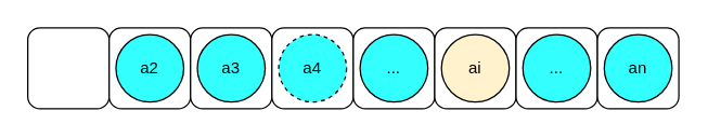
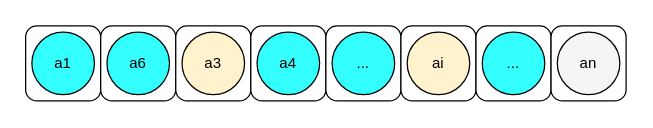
+ <mxCell id="10" value="a1" style="ellipse;whiteSpace=wrap;html=1;aspect=fixed;fillColor=#33FFFF;" vertex="1" parent="1"><mxGeometry x="25" y="25" width="50" height="50" as="geometry" /></mxCell>
- <mxCell id="11" value="a2" style="ellipse;whiteSpace=wrap;html=1;aspect=fixed;fillColor=#33FFFF;" vertex="1" parent="1"><mxGeometry x="85" y="25" width="50" height="50" as="geometry" /></mxCell>
+ <mxCell id="11" value="a6" style="ellipse;whiteSpace=wrap;html=1;aspect=fixed;fillColor=#33FFFF;" vertex="1" parent="1"><mxGeometry x="85" y="25" width="50" height="50" as="geometry" /></mxCell>
- <mxCell id="12" value="a3" style="ellipse;whiteSpace=wrap;html=1;aspect=fixed;fillColor=#33FFFF;" vertex="1" parent="1"><mxGeometry x="145" y="25" width="50" height="50" as="geometry" /></mxCell>
+ <mxCell id="12" value="a3" style="ellipse;whiteSpace=wrap;html=1;aspect=fixed;fillColor=#fff2cc;" vertex="1" parent="1"><mxGeometry x="145" y="25" width="50" height="50" as="geometry" /></mxCell>
- <mxCell id="13" value="a4" style="ellipse;whiteSpace=wrap;html=1;aspect=fixed;fillColor=#33FFFF;dashed=1;" vertex="1" parent="1"><mxGeometry x="205" y="25" width="50" height="50" as="geometry" /></mxCell>
+ <mxCell id="13" value="a4" style="ellipse;whiteSpace=wrap;html=1;aspect=fixed;fillColor=#33FFFF;" vertex="1" parent="1"><mxGeometry x="205" y="25" width="50" height="50" as="geometry" /></mxCell>
- <mxCell id="17" value="an" style="ellipse;whiteSpace=wrap;html=1;aspect=fixed;fillColor=#33FFFF;" vertex="1" parent="1"><mxGeometry x="445" y="25" width="50" height="50" as="geometry" /></mxCell>
+ <mxCell id="17" value="an" style="ellipse;whiteSpace=wrap;html=1;aspect=fixed;fillColor=#f5f5f5;" vertex="1" parent="1"><mxGeometry x="445" y="25" width="50" height="50" as="geometry" /></mxCell>
